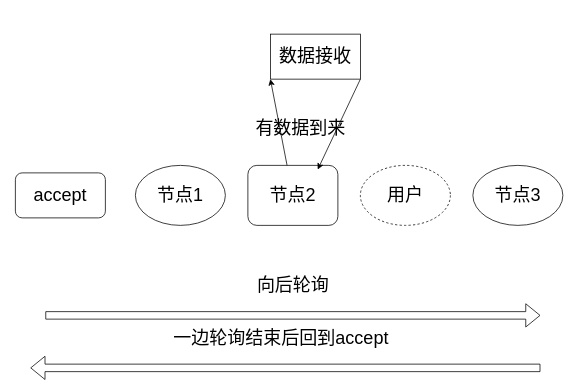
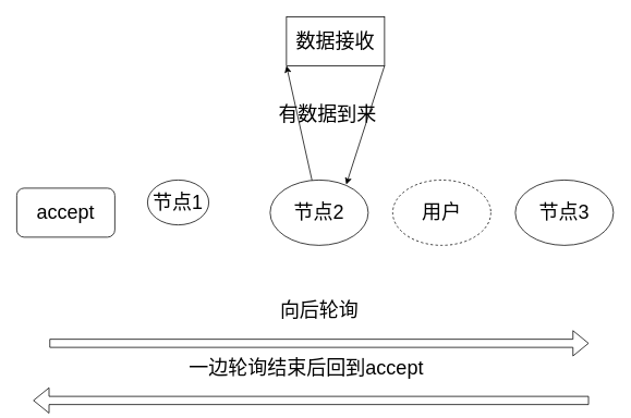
- <mxCell id="8" value="数据接收" style="rounded=0;whiteSpace=wrap;html=1;fontSize=24;" vertex="1" parent="1"><mxGeometry x="360" y="45" width="120" height="60" as="geometry" /></mxCell>
+ <mxCell id="8" value="数据接收" style="rounded=0;whiteSpace=wrap;html=1;fontSize=24;" vertex="1" parent="1"><mxGeometry x="350" y="20" width="120" height="60" as="geometry" /></mxCell>
- <mxCell id="10" value="有数据到来" style="text;html=1;align=center;verticalAlign=middle;resizable=0;points=[];autosize=1;strokeColor=none;fillColor=none;fontSize=24;" vertex="1" parent="1"><mxGeometry x="330" y="150" width="140" height="40" as="geometry" /></mxCell>
+ <mxCell id="10" value="有数据到来" style="text;html=1;align=center;verticalAlign=middle;resizable=0;points=[];autosize=1;strokeColor=none;fillColor=none;fontSize=24;" vertex="1" parent="1"><mxGeometry x="330" y="120" width="140" height="40" as="geometry" /></mxCell>
- <mxCell id="3" value="&lt;font style=&quot;font-size: 24px;&quot;&gt;节点1&lt;/font&gt;" style="ellipse;whiteSpace=wrap;html=1;" vertex="1" parent="1"><mxGeometry x="180" y="220" width="120" height="80" as="geometry" /></mxCell>
+ <mxCell id="3" value="&lt;font style=&quot;font-size: 24px;&quot;&gt;节点1&lt;/font&gt;" style="ellipse;whiteSpace=wrap;html=1;" vertex="1" parent="1"><mxGeometry x="180" y="220" width="75" height="55" as="geometry" /></mxCell>
- <mxCell id="4" value="&lt;span style=&quot;font-size: 24px;&quot;&gt;节点2&lt;/span&gt;" style="whiteSpace=wrap;html=1;rounded=1;" vertex="1" parent="1"><mxGeometry x="330" y="220" width="120" height="80" as="geometry" /></mxCell>
+ <mxCell id="4" value="&lt;span style=&quot;font-size: 24px;&quot;&gt;节点2&lt;/span&gt;" style="ellipse;whiteSpace=wrap;html=1;" vertex="1" parent="1"><mxGeometry x="330" y="220" width="120" height="80" as="geometry" /></mxCell>
